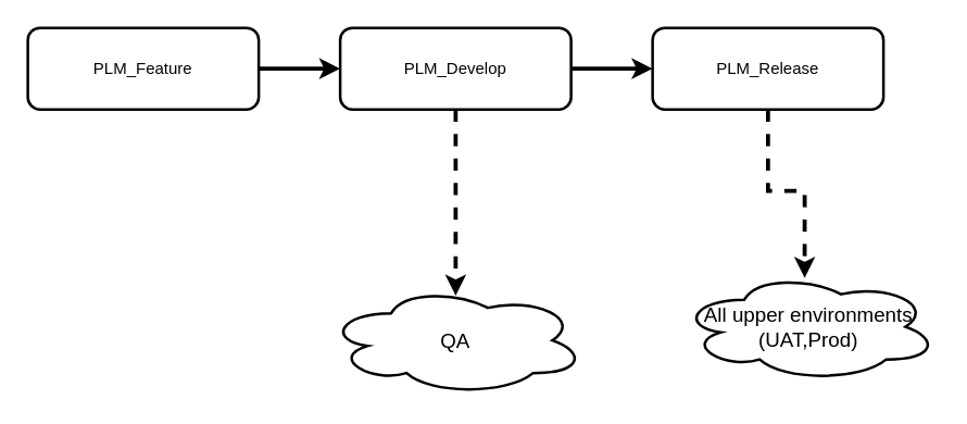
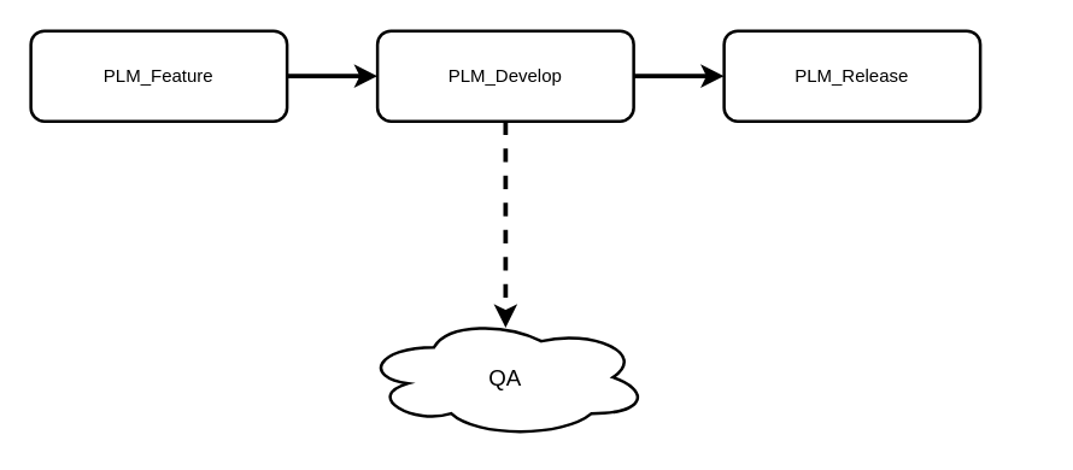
- <mxCell id="7" style="edgeStyle=orthogonalEdgeStyle;rounded=0;orthogonalLoop=1;jettySize=auto;html=1;dashed=1;strokeWidth=3;entryX=0.484;entryY=0.05;entryDx=0;entryDy=0;entryPerimeter=0;" edge="1" parent="1" source="8" target="10"><mxGeometry relative="1" as="geometry"><mxPoint x="590" y="190" as="targetPoint" /></mxGeometry></mxCell>
- <mxCell id="10" value="&lt;font style=&quot;font-size: 15px&quot;&gt;All upper environments (UAT,Prod)&lt;/font&gt;" style="ellipse;shape=cloud;whiteSpace=wrap;html=1;strokeWidth=2;" vertex="1" parent="1"><mxGeometry x="500" y="200" width="190" height="80" as="geometry" /></mxCell>
